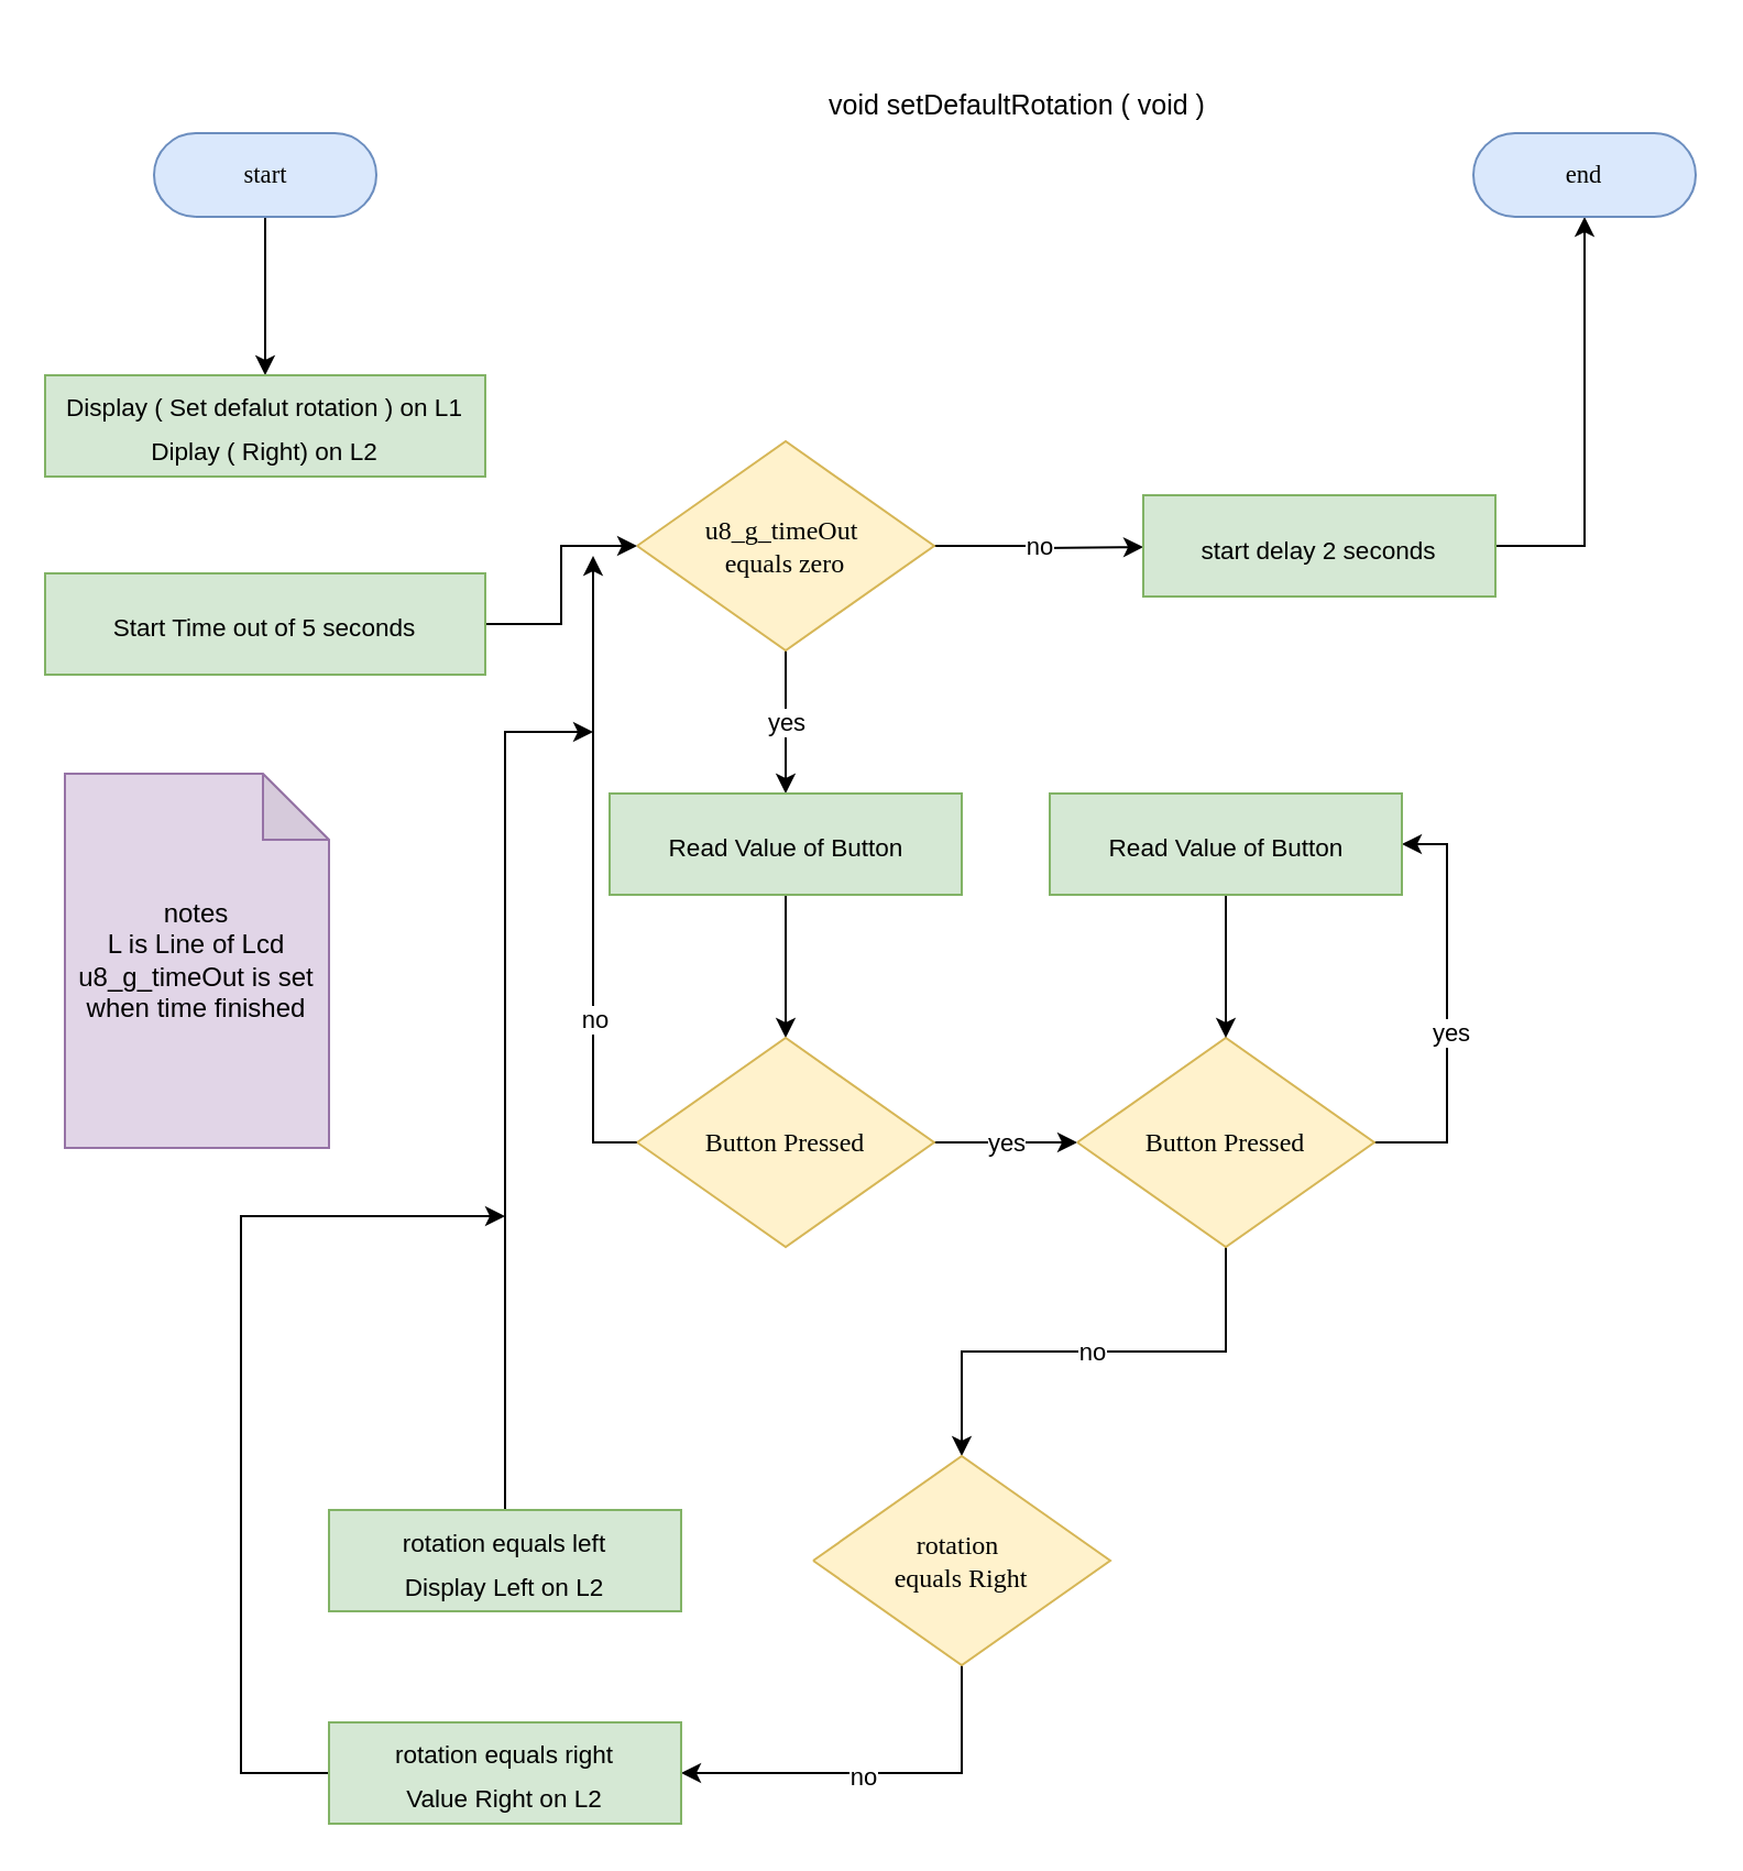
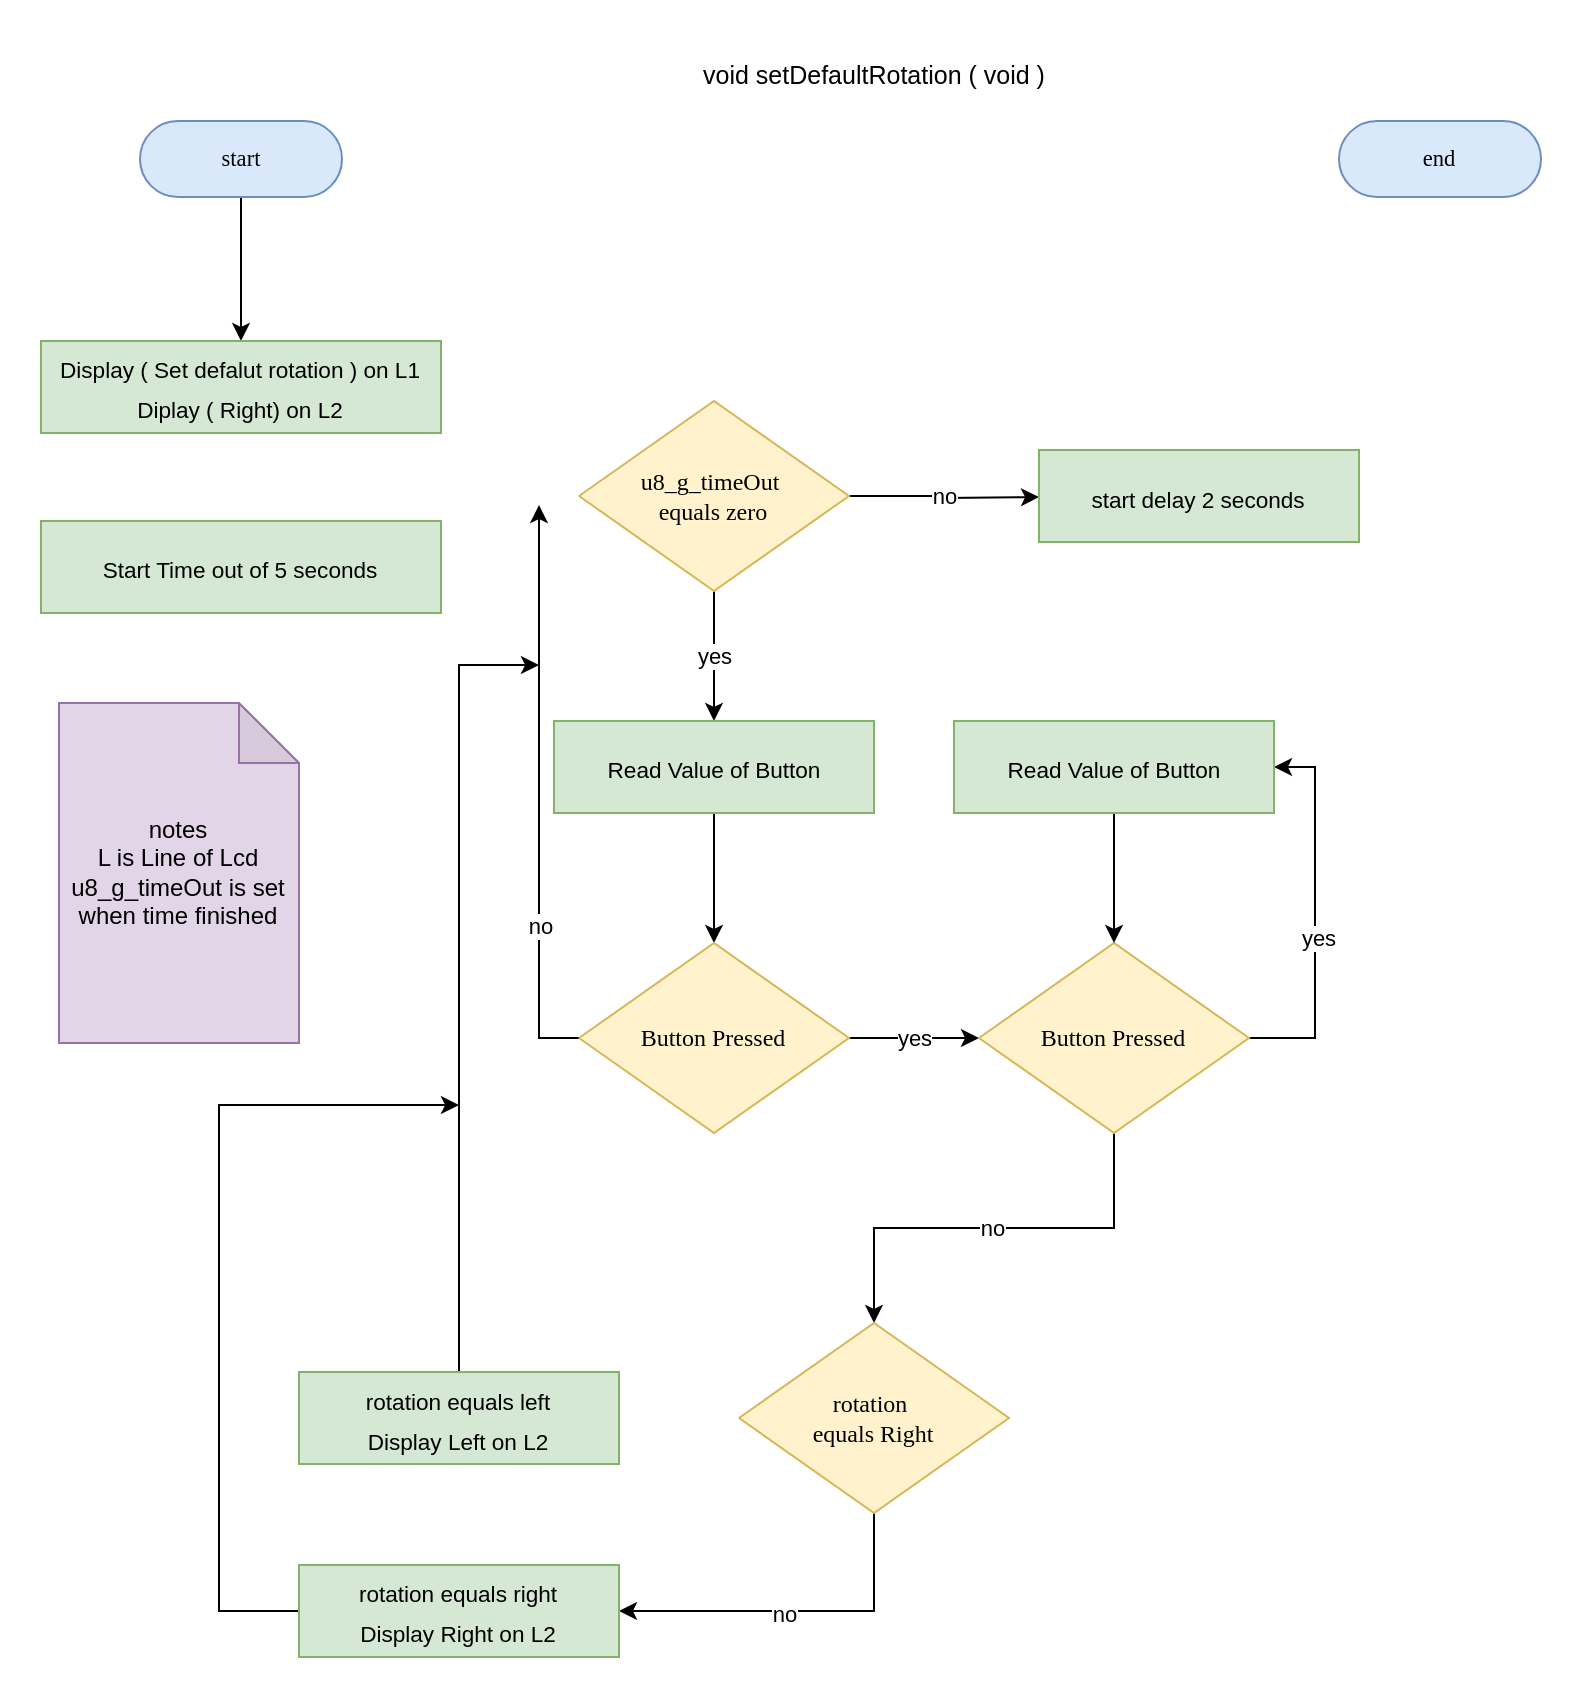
- <mxCell id="11" value="&lt;font style=&quot;font-size: 12.5px;&quot;&gt;void setDefaultRotation ( void )&lt;/font&gt;" style="text;html=1;strokeColor=none;fillColor=none;align=center;verticalAlign=middle;whiteSpace=wrap;rounded=0;" parent="1" vertex="1"><mxGeometry x="361.5" y="30" width="200" height="36" as="geometry" /></mxCell>
+ <mxCell id="11" value="&lt;font style=&quot;font-size: 12.5px;&quot;&gt;void setDefaultRotation ( void )&lt;/font&gt;" style="text;html=1;strokeColor=none;fillColor=none;align=center;verticalAlign=middle;whiteSpace=wrap;rounded=0;" parent="1" vertex="1"><mxGeometry x="336.5" y="20" width="200" height="36" as="geometry" /></mxCell>
- <mxCell id="31" style="edgeStyle=orthogonalEdgeStyle;rounded=0;orthogonalLoop=1;jettySize=auto;html=1;entryX=0.5;entryY=1;entryDx=0;entryDy=0;entryPerimeter=0;" edge="1" parent="1" source="32" target="33"><mxGeometry relative="1" as="geometry"><Array as="points"><mxPoint x="719" y="248" /></Array></mxGeometry></mxCell>
- <mxCell id="12" style="edgeStyle=orthogonalEdgeStyle;rounded=0;orthogonalLoop=1;jettySize=auto;html=1;entryX=0;entryY=0.5;entryDx=0;entryDy=0;entryPerimeter=0;" edge="1" parent="1" source="13" target="7"><mxGeometry relative="1" as="geometry" /></mxCell>
- <mxCell id="30" value="&lt;font style=&quot;font-size: 11.29px;&quot;&gt;rotation equals right&lt;br&gt;Value Right on L2&lt;br&gt;&lt;/font&gt;" style="rounded=0;whiteSpace=wrap;html=1;fontSize=16;fillColor=#d5e8d4;strokeColor=#82b366;" vertex="1" parent="1"><mxGeometry x="149" y="782" width="160" height="46" as="geometry" /></mxCell>
+ <mxCell id="30" value="&lt;font style=&quot;font-size: 11.29px;&quot;&gt;rotation equals right&lt;br&gt;Display Right on L2&lt;br&gt;&lt;/font&gt;" style="rounded=0;whiteSpace=wrap;html=1;fontSize=16;fillColor=#d5e8d4;strokeColor=#82b366;" vertex="1" parent="1"><mxGeometry x="149" y="782" width="160" height="46" as="geometry" /></mxCell>
